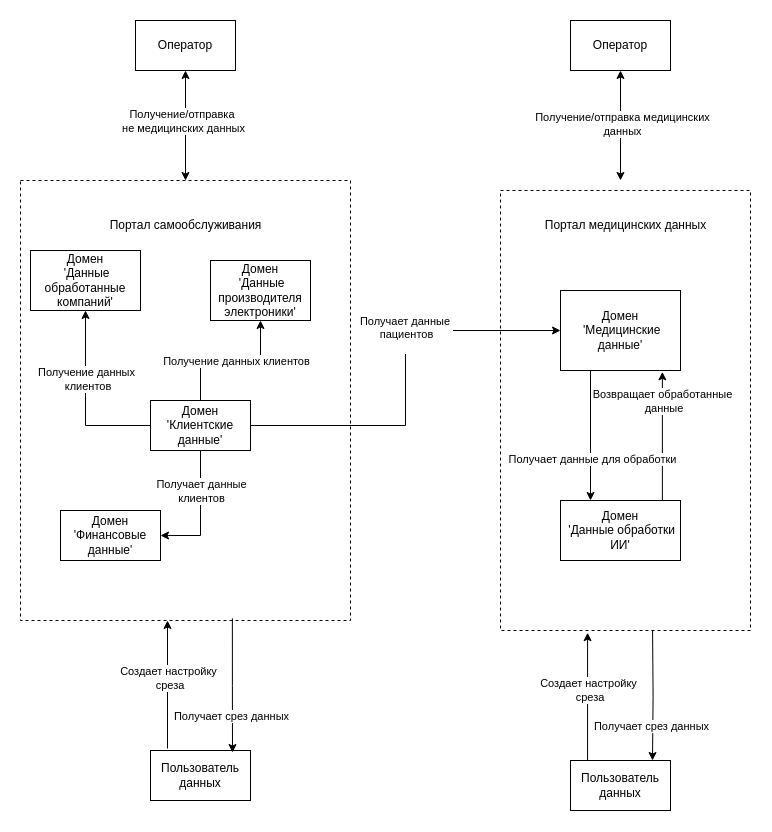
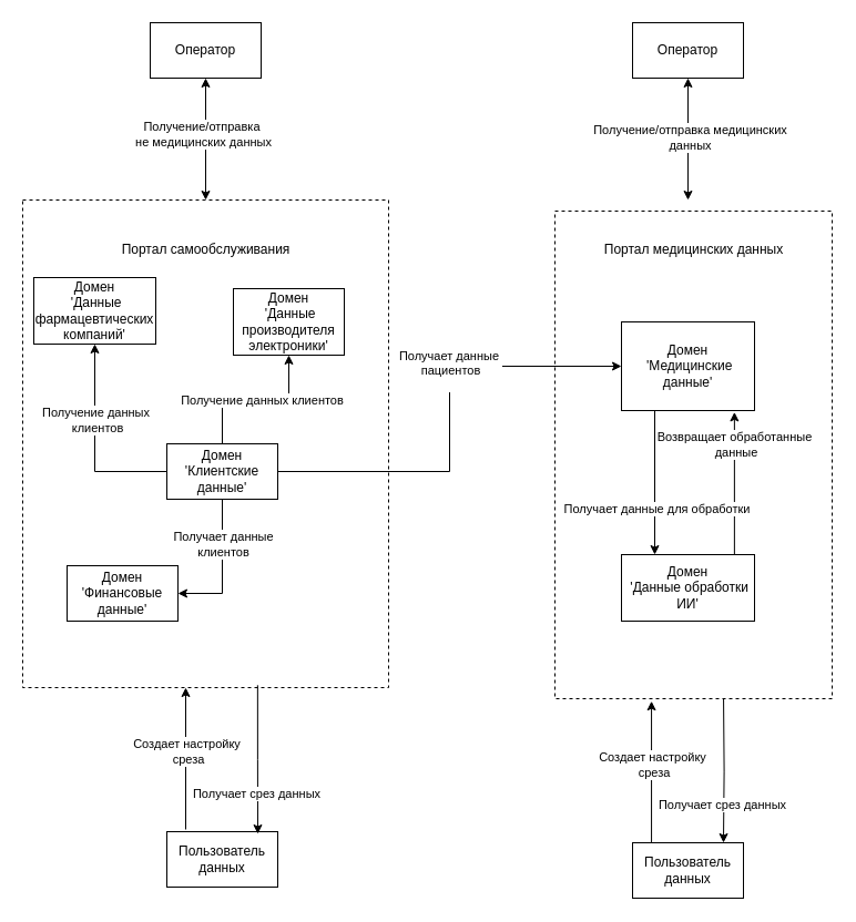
- <mxCell id="14" value="Домен&lt;div&gt;&amp;nbsp;'Данные обработанные компаний'&lt;/div&gt;" style="html=1;dashed=0;whiteSpace=wrap;" vertex="1" parent="1"><mxGeometry x="30" y="250" width="110" height="60" as="geometry" /></mxCell>
+ <mxCell id="14" value="Домен&lt;div&gt;&amp;nbsp;'Данные фармацевтических компаний'&lt;/div&gt;" style="html=1;dashed=0;whiteSpace=wrap;" vertex="1" parent="1"><mxGeometry x="30" y="250" width="110" height="60" as="geometry" /></mxCell>
